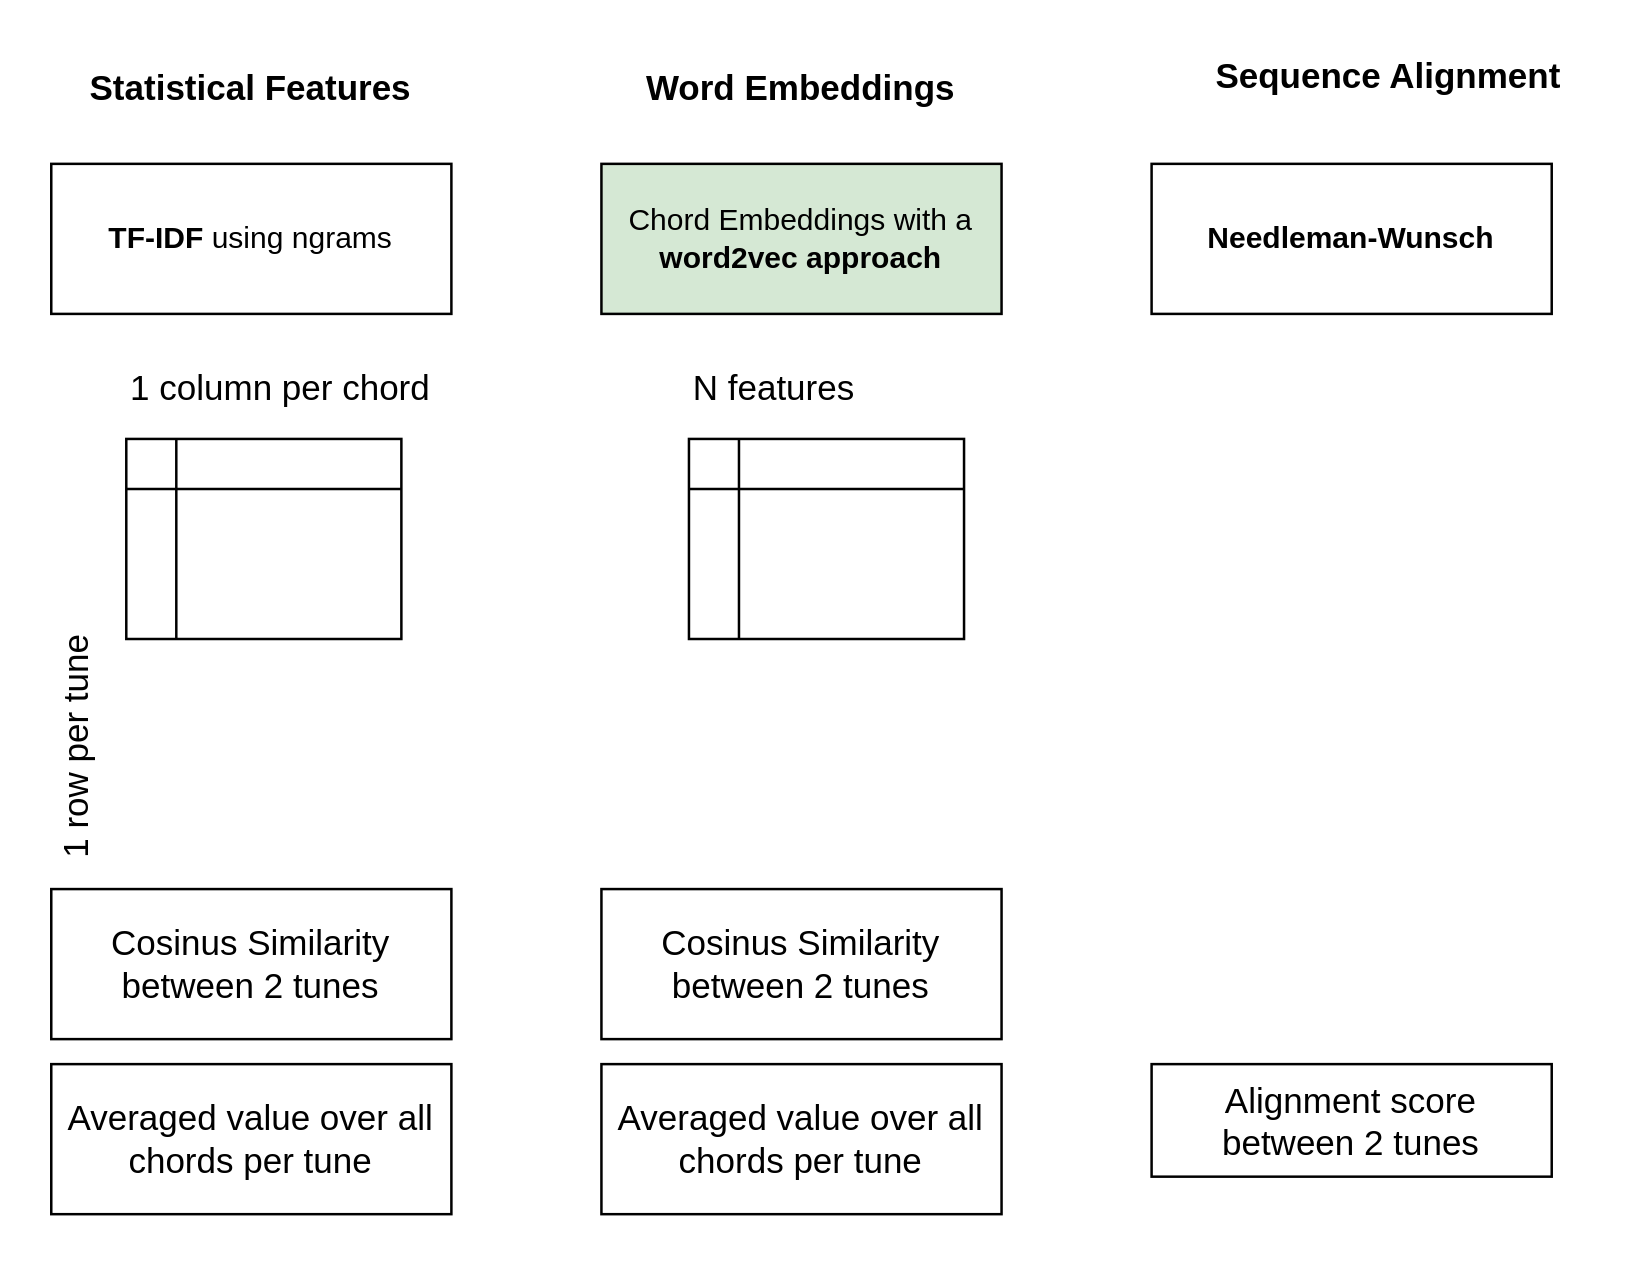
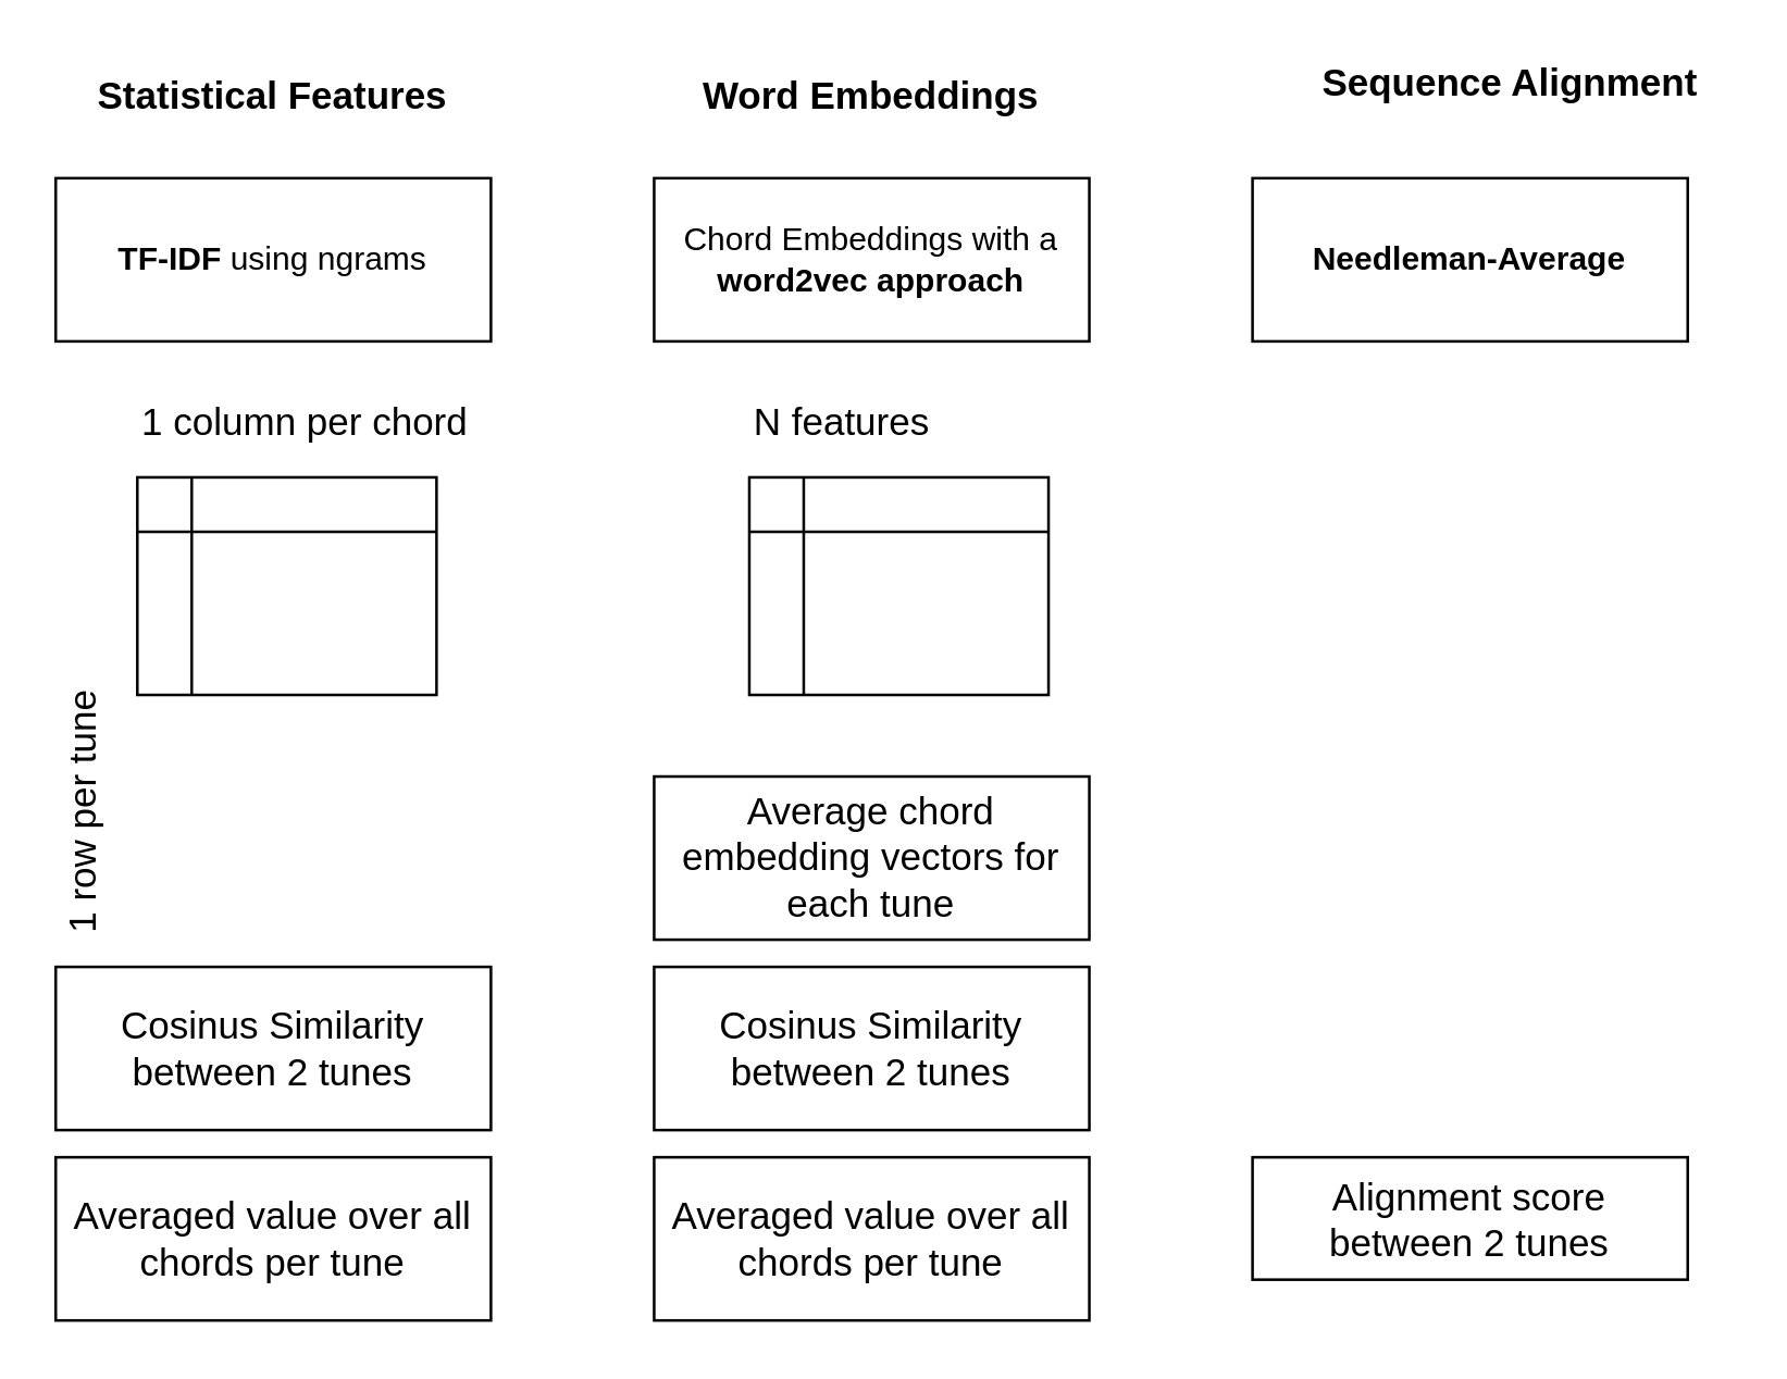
- <mxCell id="4" value="Chord Embeddings with a &lt;b&gt;word2vec approach&lt;/b&gt;" style="rounded=0;whiteSpace=wrap;html=1;fillColor=#d5e8d4;" vertex="1" parent="1"><mxGeometry x="240" y="65" width="160" height="60" as="geometry" /></mxCell>
+ <mxCell id="4" value="Chord Embeddings with a &lt;b&gt;word2vec approach&lt;/b&gt;" style="rounded=0;whiteSpace=wrap;html=1;" vertex="1" parent="1"><mxGeometry x="240" y="65" width="160" height="60" as="geometry" /></mxCell>
- <mxCell id="3" value="&lt;b&gt;Needleman-Wunsch&lt;/b&gt;" style="rounded=0;whiteSpace=wrap;html=1;" vertex="1" parent="1"><mxGeometry x="460" y="65" width="160" height="60" as="geometry" /></mxCell>
+ <mxCell id="3" value="&lt;b&gt;Needleman-Average&lt;/b&gt;" style="rounded=0;whiteSpace=wrap;html=1;" vertex="1" parent="1"><mxGeometry x="460" y="65" width="160" height="60" as="geometry" /></mxCell>
+ <mxCell id="12" value="Average chord embedding vectors for each tune" style="rounded=0;whiteSpace=wrap;html=1;fontSize=14;" vertex="1" parent="1"><mxGeometry x="240" y="285" width="160" height="60" as="geometry" /></mxCell>
